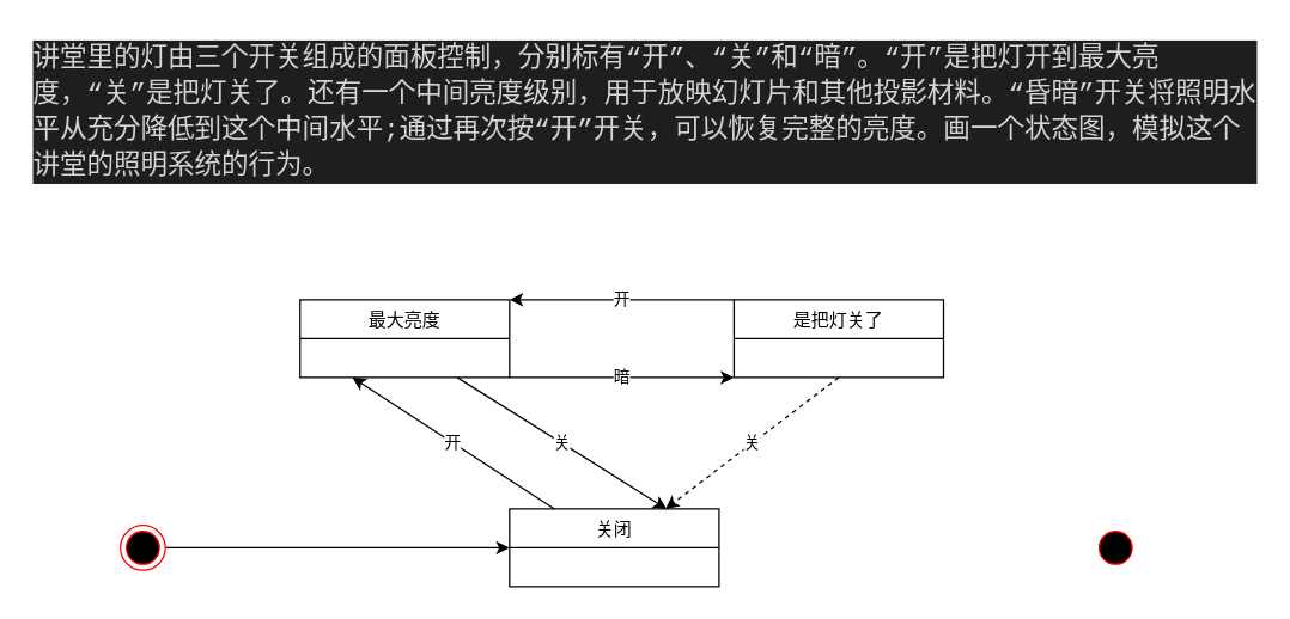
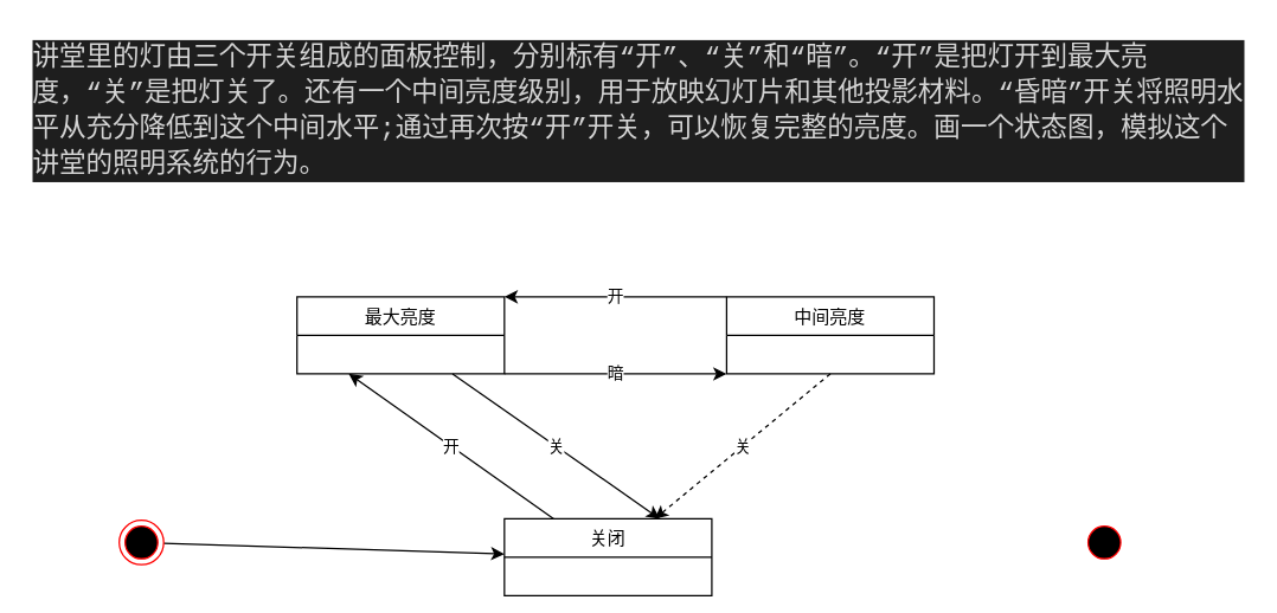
- <mxCell id="13" value="是把灯关了" style="swimlane;fontStyle=0;childLayout=stackLayout;horizontal=1;startSize=26;fillColor=none;horizontalStack=0;resizeParent=1;resizeParentMax=0;resizeLast=0;collapsible=1;marginBottom=0;" vertex="1" parent="1"><mxGeometry x="490" y="200" width="140" height="52" as="geometry" /></mxCell>
+ <mxCell id="13" value="中间亮度" style="swimlane;fontStyle=0;childLayout=stackLayout;horizontal=1;startSize=26;fillColor=none;horizontalStack=0;resizeParent=1;resizeParentMax=0;resizeLast=0;collapsible=1;marginBottom=0;" vertex="1" parent="1"><mxGeometry x="490" y="200" width="140" height="52" as="geometry" /></mxCell>
- <mxCell id="10" value="关闭" style="swimlane;fontStyle=0;childLayout=stackLayout;horizontal=1;startSize=26;fillColor=none;horizontalStack=0;resizeParent=1;resizeParentMax=0;resizeLast=0;collapsible=1;marginBottom=0;" vertex="1" parent="1"><mxGeometry x="340" y="340" width="140" height="52" as="geometry" /></mxCell>
+ <mxCell id="10" value="关闭" style="swimlane;fontStyle=0;childLayout=stackLayout;horizontal=1;startSize=26;fillColor=none;horizontalStack=0;resizeParent=1;resizeParentMax=0;resizeLast=0;collapsible=1;marginBottom=0;" vertex="1" parent="1"><mxGeometry x="340" y="350" width="140" height="52" as="geometry" /></mxCell>
